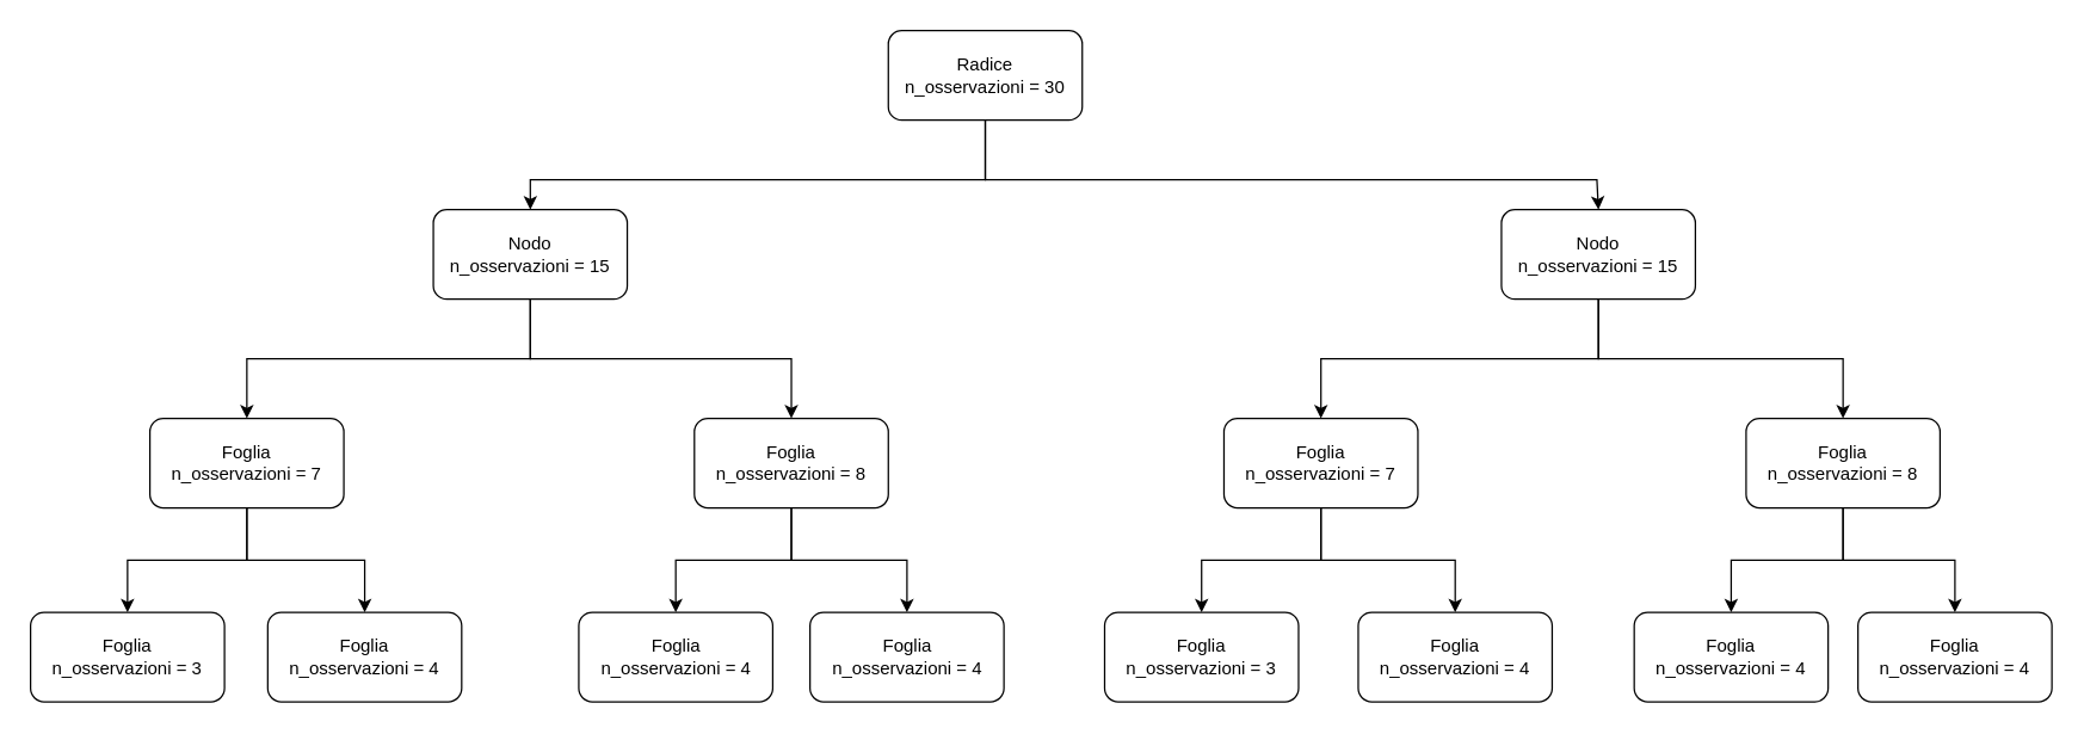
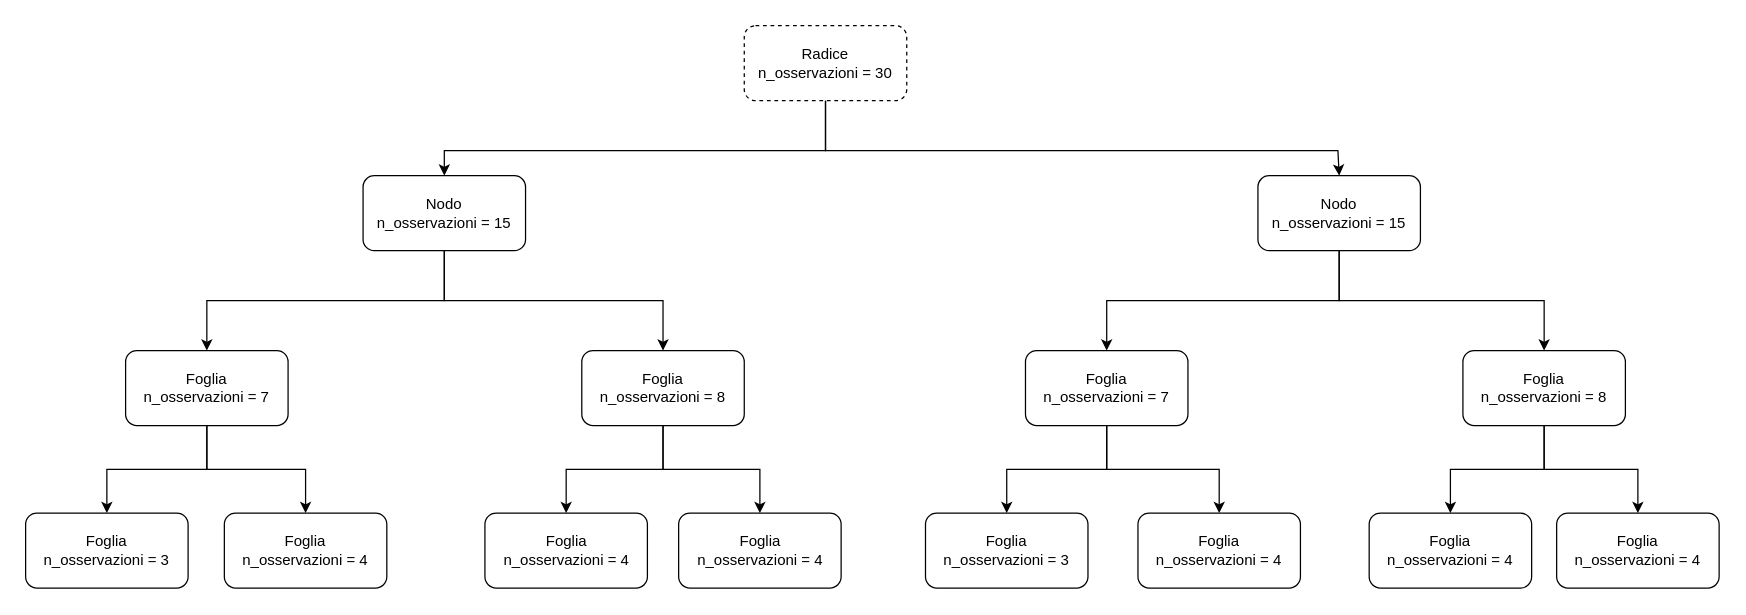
- <mxCell id="2" value="Radice&lt;br&gt;n_osservazioni = 30" style="rounded=1;whiteSpace=wrap;html=1;fontSize=12;glass=0;strokeWidth=1;shadow=0;" parent="1" vertex="1"><mxGeometry x="595" y="20" width="130" height="60" as="geometry" /></mxCell>
+ <mxCell id="2" value="Radice&lt;br&gt;n_osservazioni = 30" style="rounded=1;whiteSpace=wrap;html=1;fontSize=12;glass=0;strokeWidth=1;shadow=0;dashed=1;" parent="1" vertex="1"><mxGeometry x="595" y="20" width="130" height="60" as="geometry" /></mxCell>
